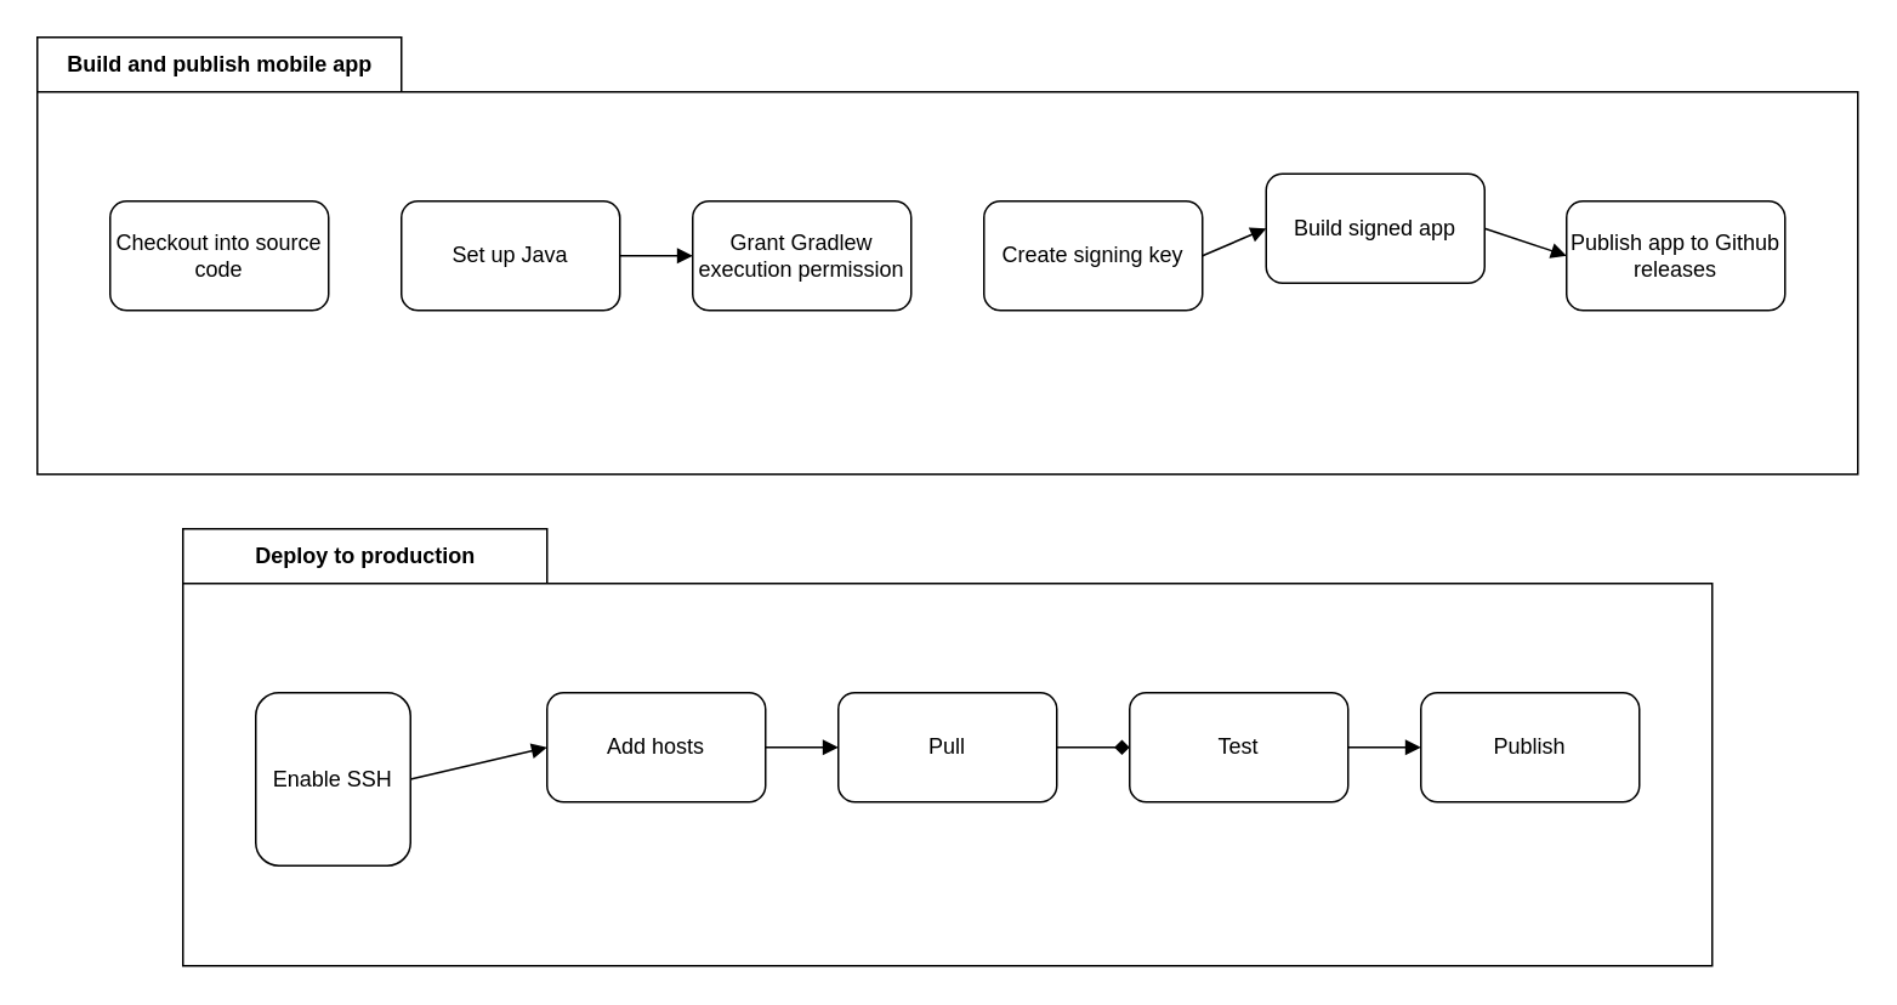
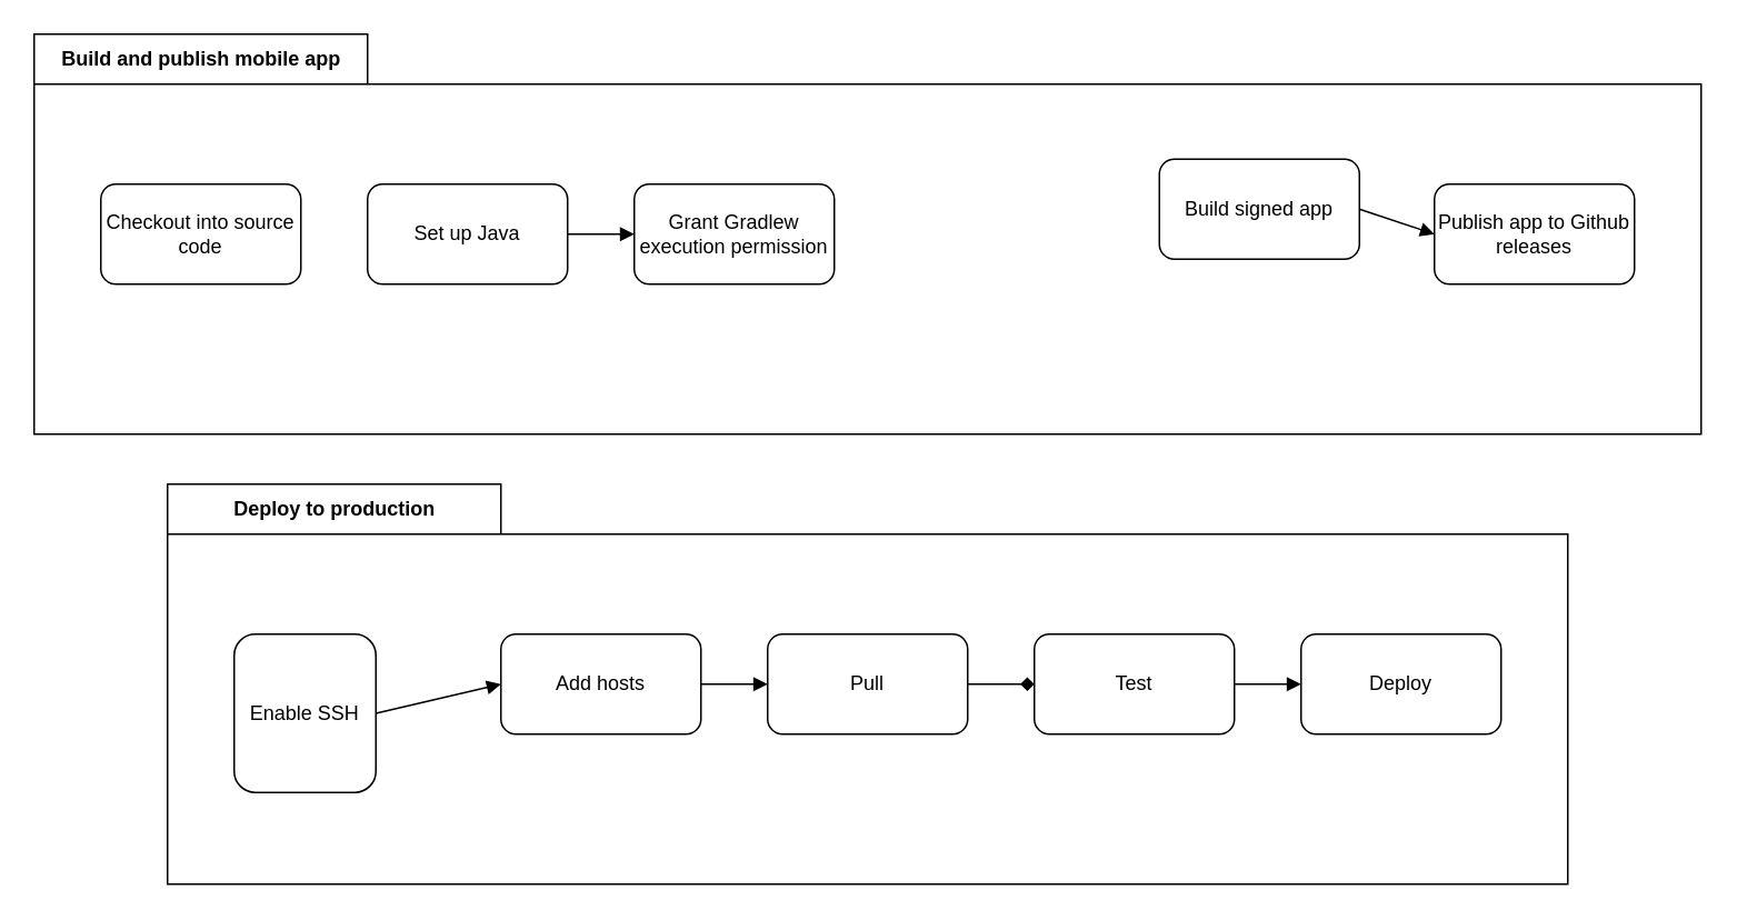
- <mxCell id="10" style="edgeStyle=none;rounded=0;orthogonalLoop=1;jettySize=auto;html=1;exitX=1;exitY=0.5;exitDx=0;exitDy=0;entryX=0;entryY=0.5;entryDx=0;entryDy=0;endArrow=block;endFill=1;" edge="1" parent="2" source="8" target="9"><mxGeometry relative="1" as="geometry" /></mxCell>
- <mxCell id="8" value="Create signing key" style="rounded=1;whiteSpace=wrap;html=1;" vertex="1" parent="2"><mxGeometry x="520" y="90" width="120" height="60" as="geometry" /></mxCell>
- <mxCell id="22" value="&lt;span class=&quot;pl-s&quot;&gt;Publish&lt;/span&gt;" style="rounded=1;whiteSpace=wrap;html=1;" vertex="1" parent="13"><mxGeometry x="680" y="90" width="120" height="60" as="geometry" /></mxCell>
+ <mxCell id="22" value="&lt;span class=&quot;pl-s&quot;&gt;Deploy&lt;/span&gt;" style="rounded=1;whiteSpace=wrap;html=1;" vertex="1" parent="13"><mxGeometry x="680" y="90" width="120" height="60" as="geometry" /></mxCell>
